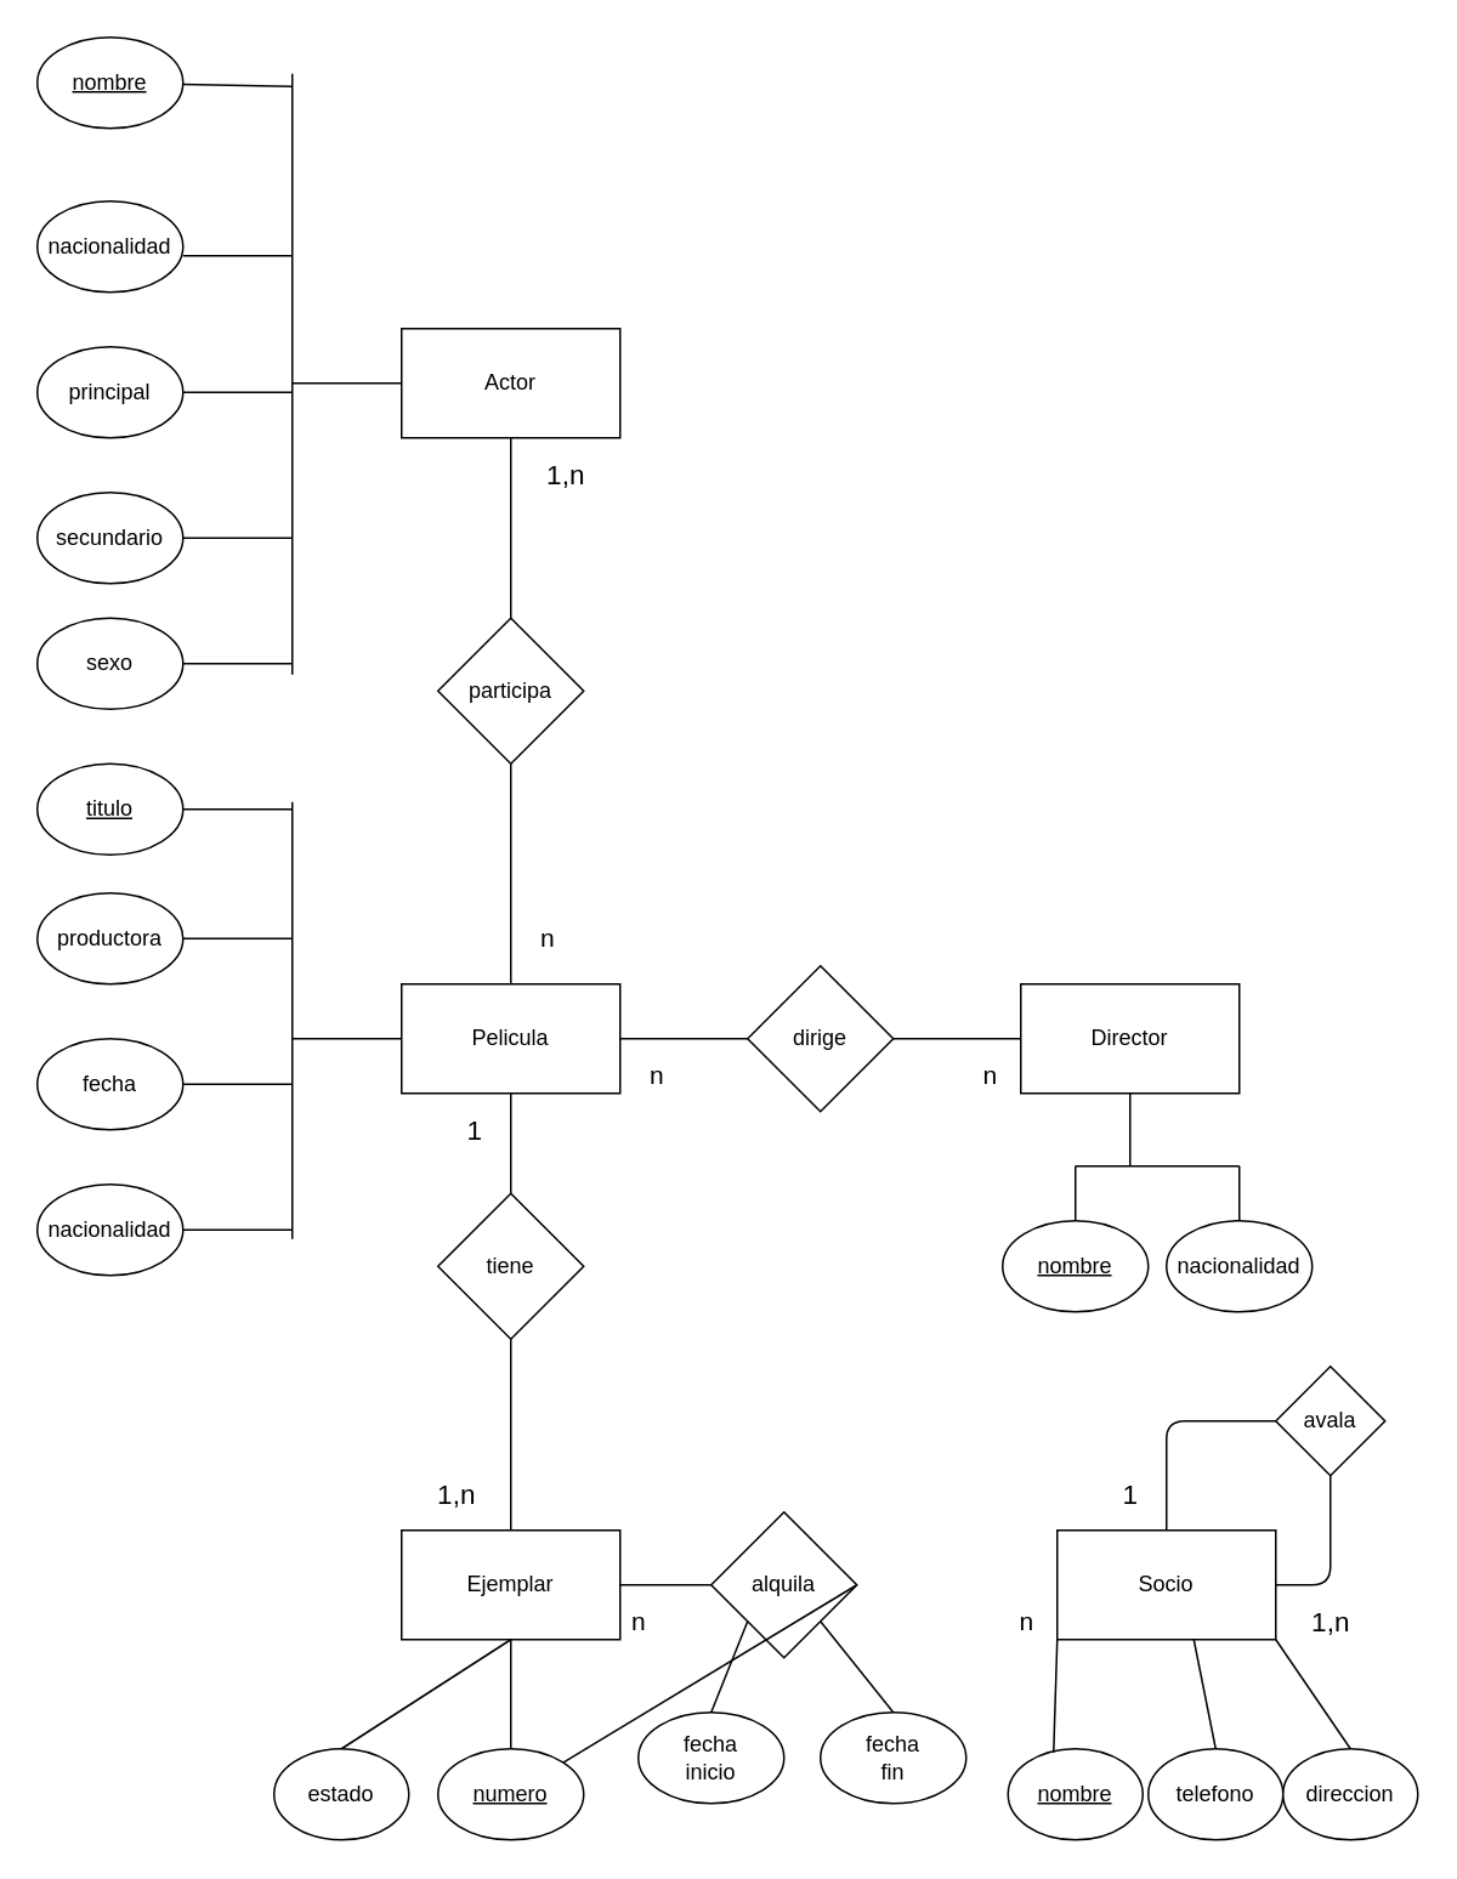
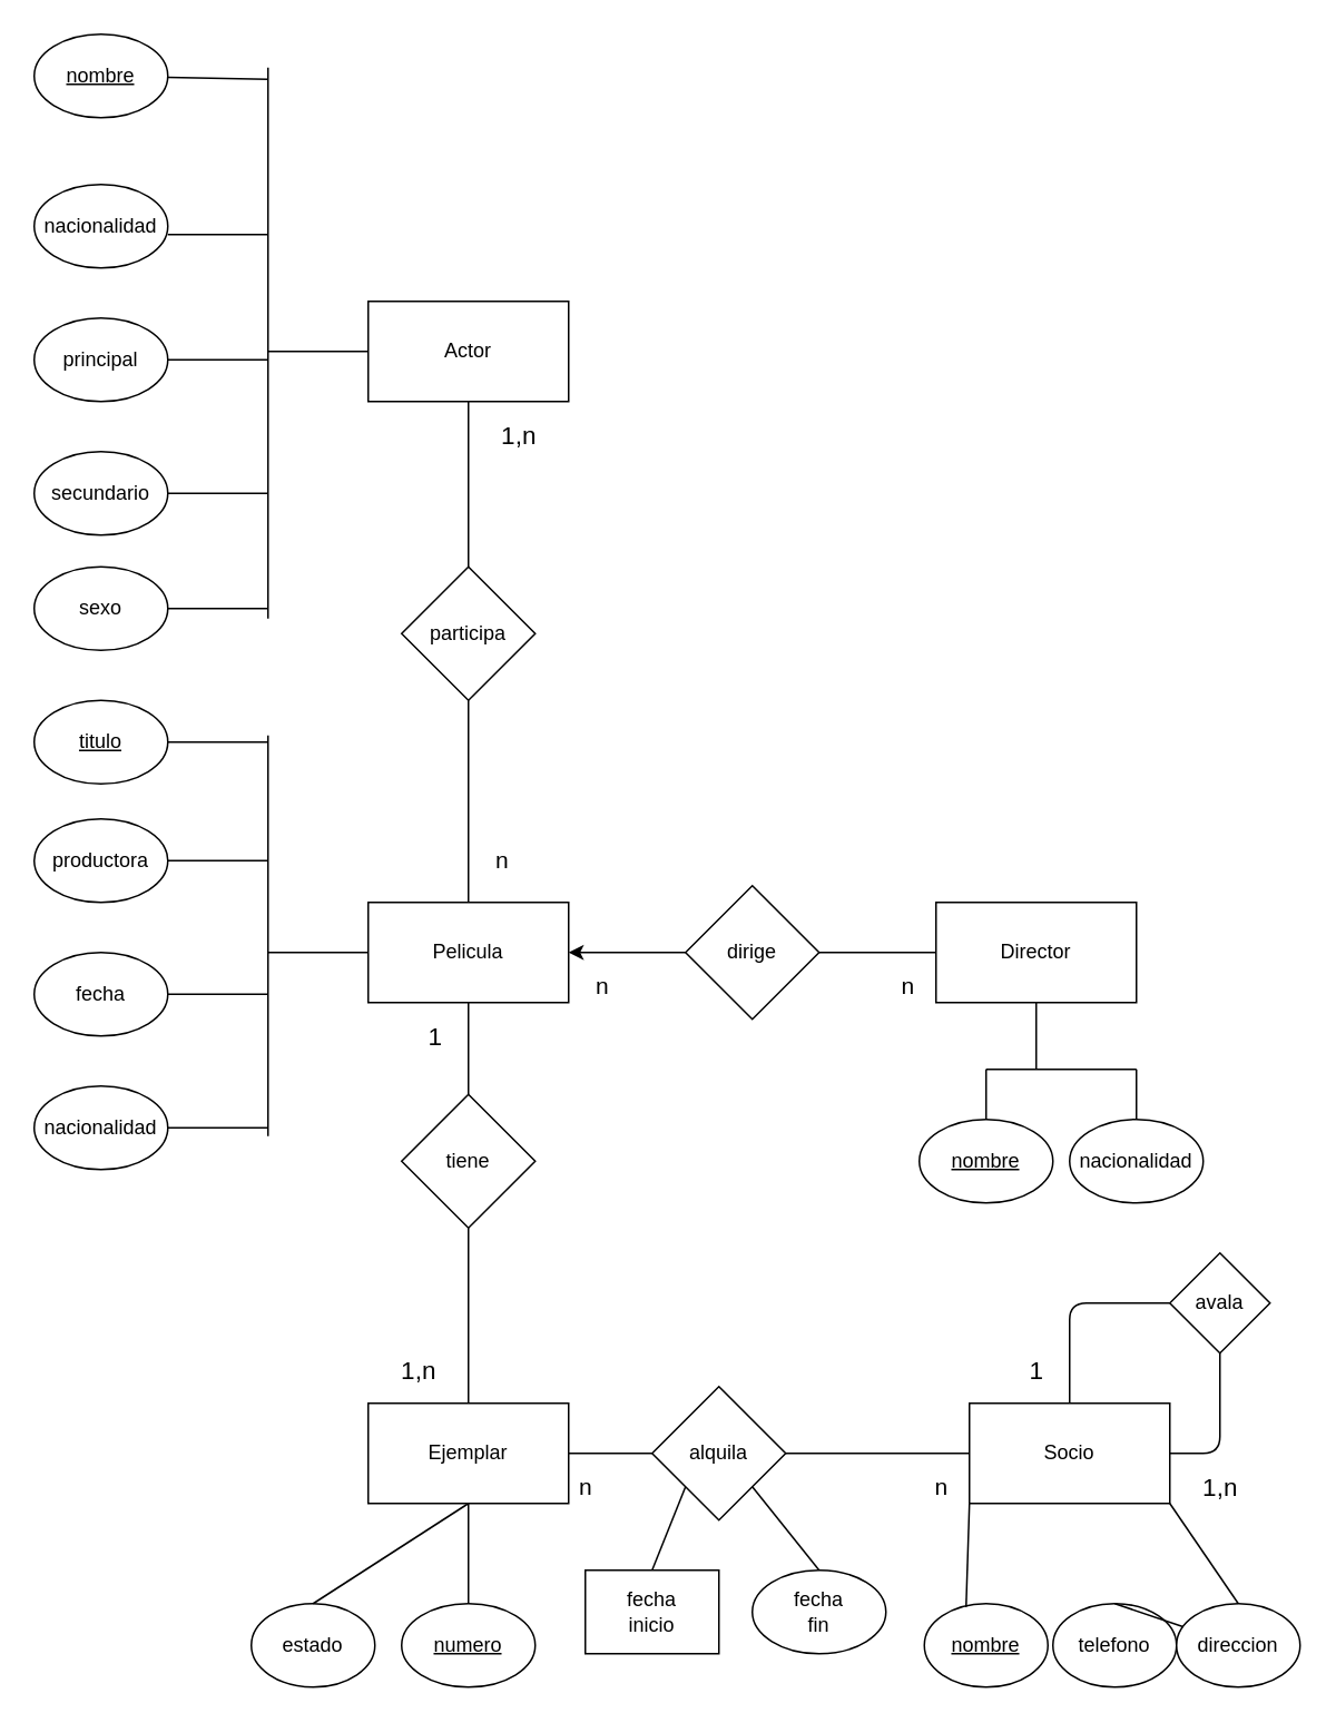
- <mxCell id="38" value="" style="endArrow=none;html=1;exitX=0;exitY=0.5;exitDx=0;exitDy=0;entryX=1;entryY=0.5;entryDx=0;entryDy=0;" edge="1" parent="1" source="29" target="16"><mxGeometry width="50" height="50" relative="1" as="geometry"><mxPoint x="630" y="710" as="sourcePoint" /><mxPoint x="630" y="680" as="targetPoint" /></mxGeometry></mxCell>
+ <mxCell id="38" value="" style="endArrow=classic;html=1;exitX=0;exitY=0.5;exitDx=0;exitDy=0;entryX=1;entryY=0.5;entryDx=0;entryDy=0;" edge="1" parent="1" source="29" target="16"><mxGeometry width="50" height="50" relative="1" as="geometry"><mxPoint x="630" y="710" as="sourcePoint" /><mxPoint x="630" y="680" as="targetPoint" /></mxGeometry></mxCell>
- <mxCell id="54" value="" style="endArrow=none;html=1;exitX=1;exitY=0.5;exitDx=0;exitDy=0;" edge="1" parent="1" source="47" target="43"><mxGeometry width="50" height="50" relative="1" as="geometry"><mxPoint x="500" y="830" as="sourcePoint" /><mxPoint x="550" y="780" as="targetPoint" /></mxGeometry></mxCell>
+ <mxCell id="54" value="" style="endArrow=none;html=1;exitX=1;exitY=0.5;exitDx=0;exitDy=0;entryX=0;entryY=0.5;entryDx=0;entryDy=0;" edge="1" parent="1" source="47" target="53"><mxGeometry width="50" height="50" relative="1" as="geometry"><mxPoint x="500" y="830" as="sourcePoint" /><mxPoint x="550" y="780" as="targetPoint" /></mxGeometry></mxCell>
- <mxCell id="62" value="" style="endArrow=none;html=1;entryX=0.625;entryY=1;entryDx=0;entryDy=0;exitX=0.5;exitY=0;exitDx=0;exitDy=0;entryPerimeter=0;" edge="1" parent="1" source="59" target="53"><mxGeometry width="50" height="50" relative="1" as="geometry"><mxPoint x="578.012" y="962" as="sourcePoint" /><mxPoint x="580" y="900" as="targetPoint" /></mxGeometry></mxCell>
+ <mxCell id="62" value="" style="endArrow=none;html=1;exitX=0.5;exitY=0;exitDx=0;exitDy=0;" edge="1" parent="1" source="59" target="60"><mxGeometry width="50" height="50" relative="1" as="geometry"><mxPoint x="578.012" y="962" as="sourcePoint" /><mxPoint x="580" y="900" as="targetPoint" /></mxGeometry></mxCell>
- <mxCell id="48" value="fecha&lt;div&gt;inicio&lt;/div&gt;" style="ellipse;whiteSpace=wrap;html=1;" vertex="1" parent="1"><mxGeometry x="350" y="940" width="80" height="50" as="geometry" /></mxCell>
+ <mxCell id="48" value="fecha&lt;div&gt;inicio&lt;/div&gt;" style="whiteSpace=wrap;html=1;rounded=0;" vertex="1" parent="1"><mxGeometry x="350" y="940" width="80" height="50" as="geometry" /></mxCell>
